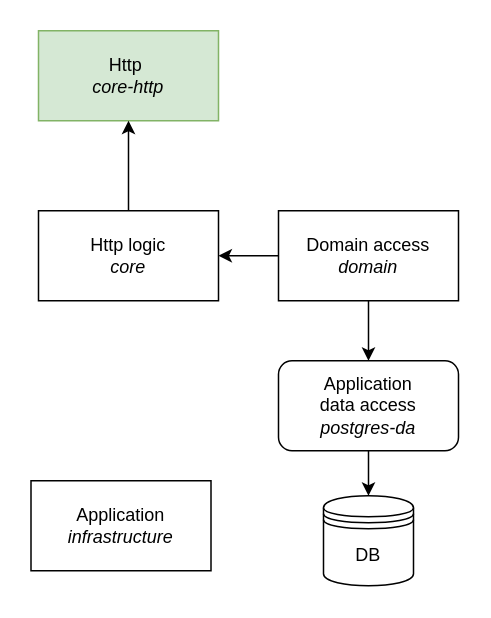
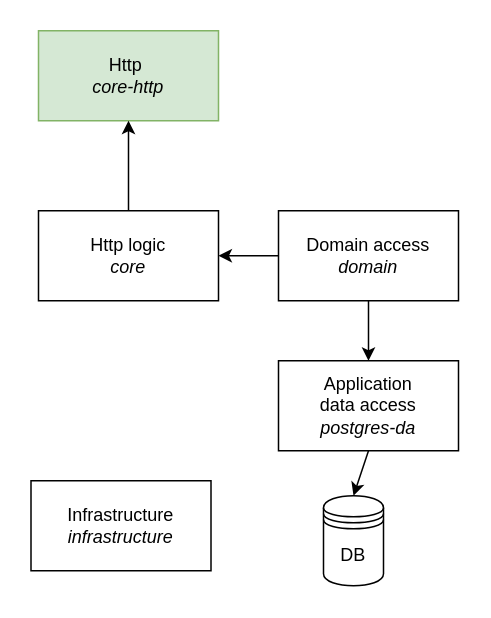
- <mxCell id="4" value="Application &lt;br&gt;data access&lt;br&gt;&lt;i&gt;postgres-da&lt;/i&gt;" style="whiteSpace=wrap;html=1;rounded=1;" parent="1" vertex="1"><mxGeometry x="185" y="240" width="120" height="60" as="geometry" /></mxCell>
+ <mxCell id="4" value="Application &lt;br&gt;data access&lt;br&gt;&lt;i&gt;postgres-da&lt;/i&gt;" style="rounded=0;whiteSpace=wrap;html=1;" parent="1" vertex="1"><mxGeometry x="185" y="240" width="120" height="60" as="geometry" /></mxCell>
- <mxCell id="9" value="Application&lt;br&gt;&lt;i&gt;infrastructure&lt;/i&gt;" style="rounded=0;whiteSpace=wrap;html=1;" parent="1" vertex="1"><mxGeometry x="20" y="320" width="120" height="60" as="geometry" /></mxCell>
+ <mxCell id="9" value="Infrastructure&lt;br&gt;&lt;i&gt;infrastructure&lt;/i&gt;" style="rounded=0;whiteSpace=wrap;html=1;" parent="1" vertex="1"><mxGeometry x="20" y="320" width="120" height="60" as="geometry" /></mxCell>
- <mxCell id="2" value="DB" style="shape=datastore;whiteSpace=wrap;html=1;" parent="1" vertex="1"><mxGeometry x="215" y="330" width="60" height="60" as="geometry" /></mxCell>
+ <mxCell id="2" value="DB" style="shape=datastore;whiteSpace=wrap;html=1;" parent="1" vertex="1"><mxGeometry x="215" y="330" width="40" height="60" as="geometry" /></mxCell>
